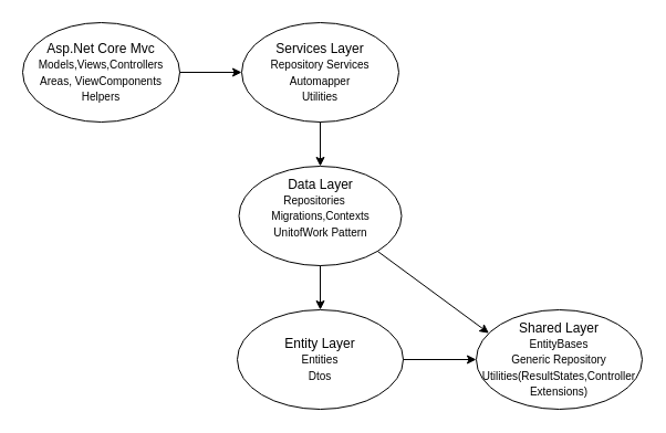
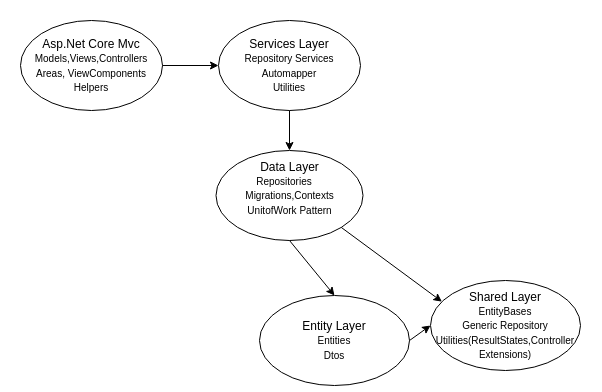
- <mxCell id="4" value="Entity Layer&lt;br&gt;&lt;span style=&quot;font-size: 10px;&quot;&gt;Entities&lt;br&gt;&lt;/span&gt;&lt;font style=&quot;font-size: 10px;&quot;&gt;Dtos&lt;/font&gt;" style="ellipse;whiteSpace=wrap;html=1;align=center;newEdgeStyle={&quot;edgeStyle&quot;:&quot;entityRelationEdgeStyle&quot;,&quot;startArrow&quot;:&quot;none&quot;,&quot;endArrow&quot;:&quot;none&quot;,&quot;segment&quot;:10,&quot;curved&quot;:1,&quot;sourcePerimeterSpacing&quot;:0,&quot;targetPerimeterSpacing&quot;:0};treeFolding=1;treeMoving=1;" vertex="1" parent="1"><mxGeometry x="214" y="280" width="150" height="90" as="geometry" /></mxCell>
+ <mxCell id="4" value="Entity Layer&lt;br&gt;&lt;span style=&quot;font-size: 10px;&quot;&gt;Entities&lt;br&gt;&lt;/span&gt;&lt;font style=&quot;font-size: 10px;&quot;&gt;Dtos&lt;/font&gt;" style="ellipse;whiteSpace=wrap;html=1;align=center;newEdgeStyle={&quot;edgeStyle&quot;:&quot;entityRelationEdgeStyle&quot;,&quot;startArrow&quot;:&quot;none&quot;,&quot;endArrow&quot;:&quot;none&quot;,&quot;segment&quot;:10,&quot;curved&quot;:1,&quot;sourcePerimeterSpacing&quot;:0,&quot;targetPerimeterSpacing&quot;:0};treeFolding=1;treeMoving=1;" vertex="1" parent="1"><mxGeometry x="259" y="295" width="150" height="90" as="geometry" /></mxCell>
